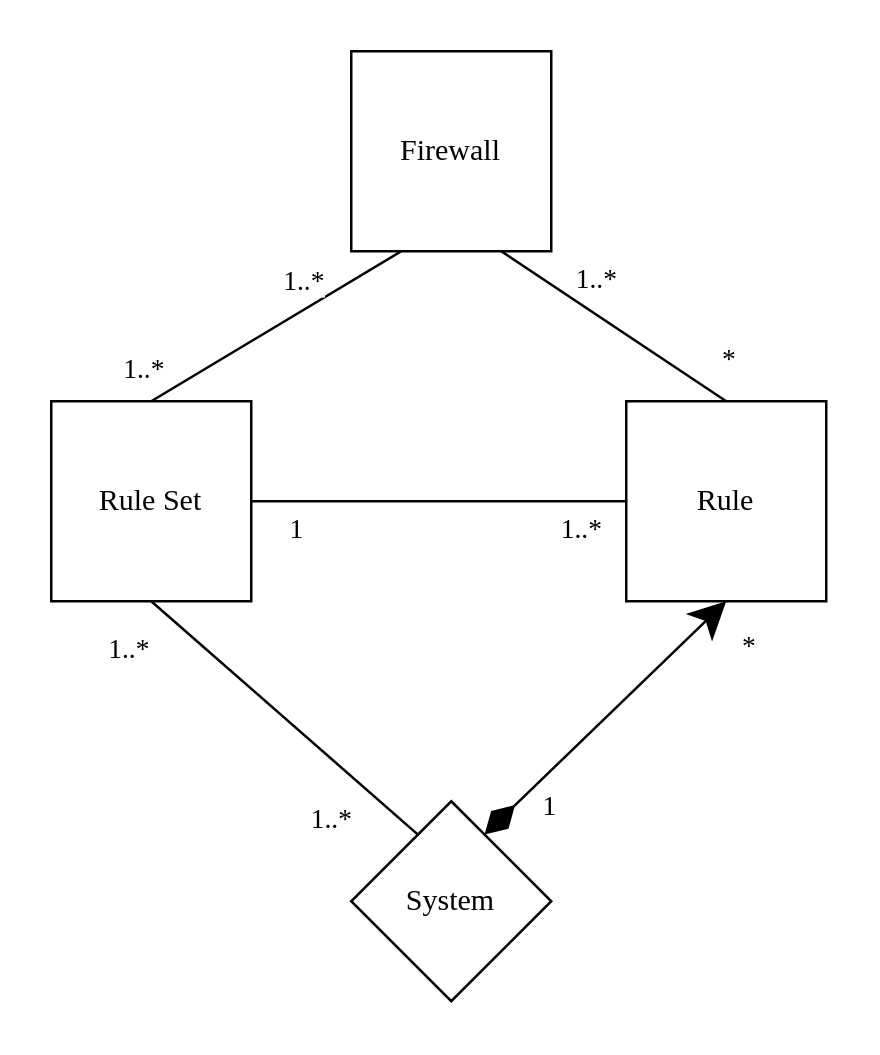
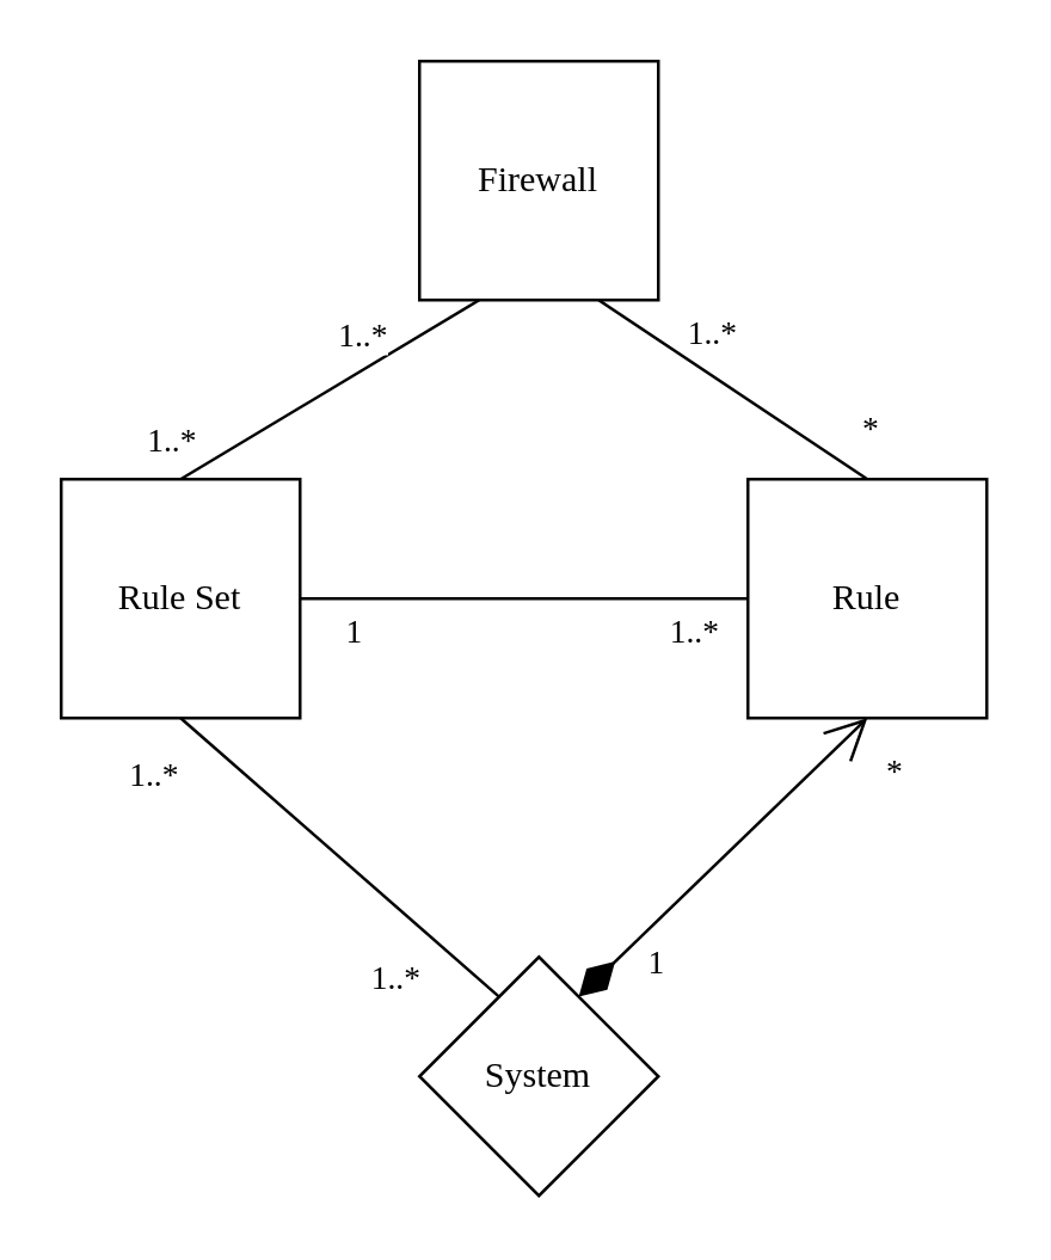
- <mxCell id="18" value="1" style="endArrow=classic;html=1;endSize=12;startArrow=diamondThin;startSize=14;startFill=1;align=left;verticalAlign=bottom;fontFamily=TheSans Swisscom;exitX=0.75;exitY=0;exitDx=0;exitDy=0;entryX=0.5;entryY=1;entryDx=0;entryDy=0;" parent="1" source="14" target="9" edge="1"><mxGeometry x="-0.752" y="-13" relative="1" as="geometry"><mxPoint x="260" y="310" as="sourcePoint" /><mxPoint y="310" as="targetPoint" x="420" /><mxPoint as="offset" /></mxGeometry></mxCell>
+ <mxCell id="18" value="1" style="endArrow=open;html=1;endSize=12;startArrow=diamondThin;startSize=14;startFill=1;align=left;verticalAlign=bottom;fontFamily=TheSans Swisscom;exitX=0.75;exitY=0;exitDx=0;exitDy=0;entryX=0.5;entryY=1;entryDx=0;entryDy=0;" parent="1" source="14" target="9" edge="1"><mxGeometry x="-0.752" y="-13" relative="1" as="geometry"><mxPoint x="260" y="310" as="sourcePoint" /><mxPoint y="310" as="targetPoint" x="420" /><mxPoint as="offset" /></mxGeometry></mxCell>
